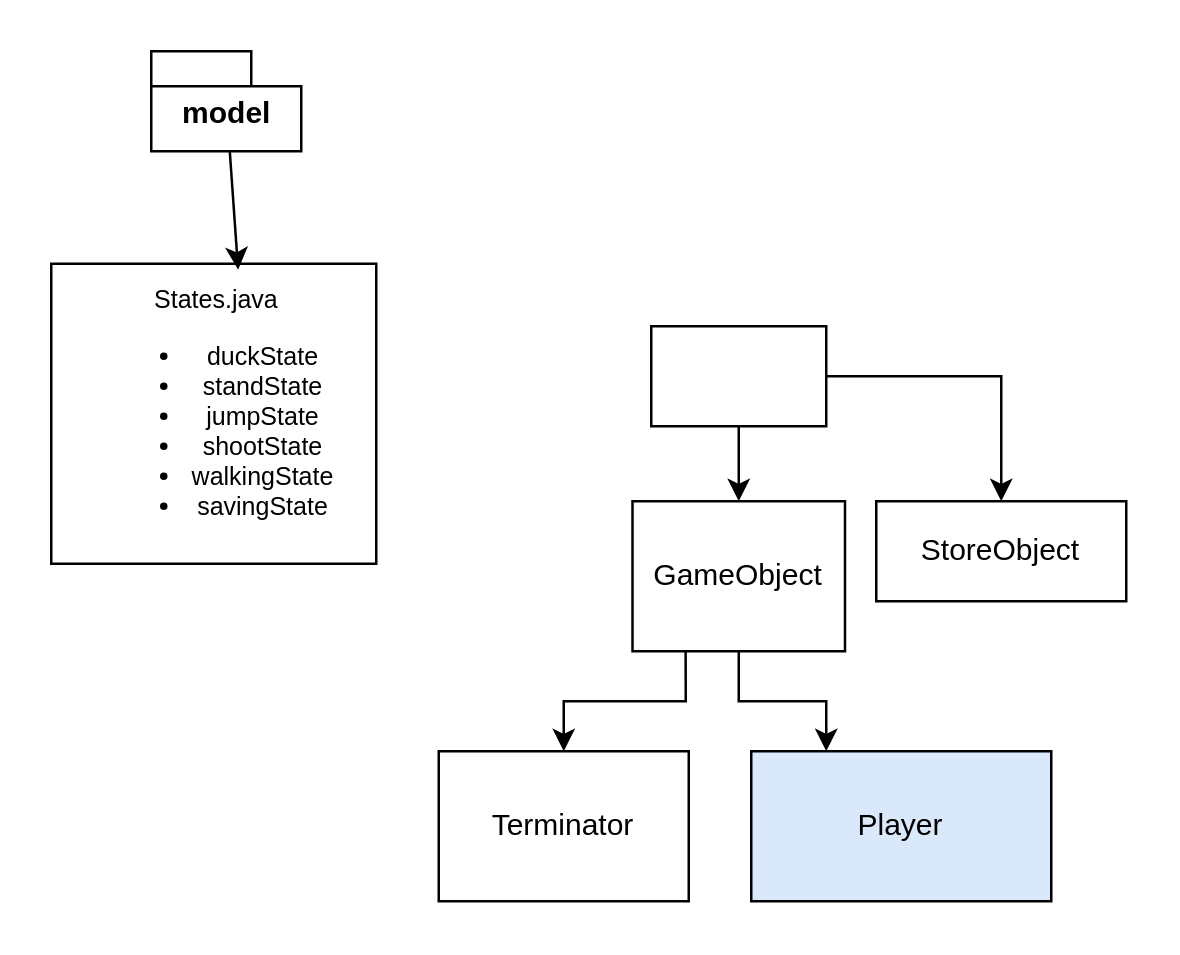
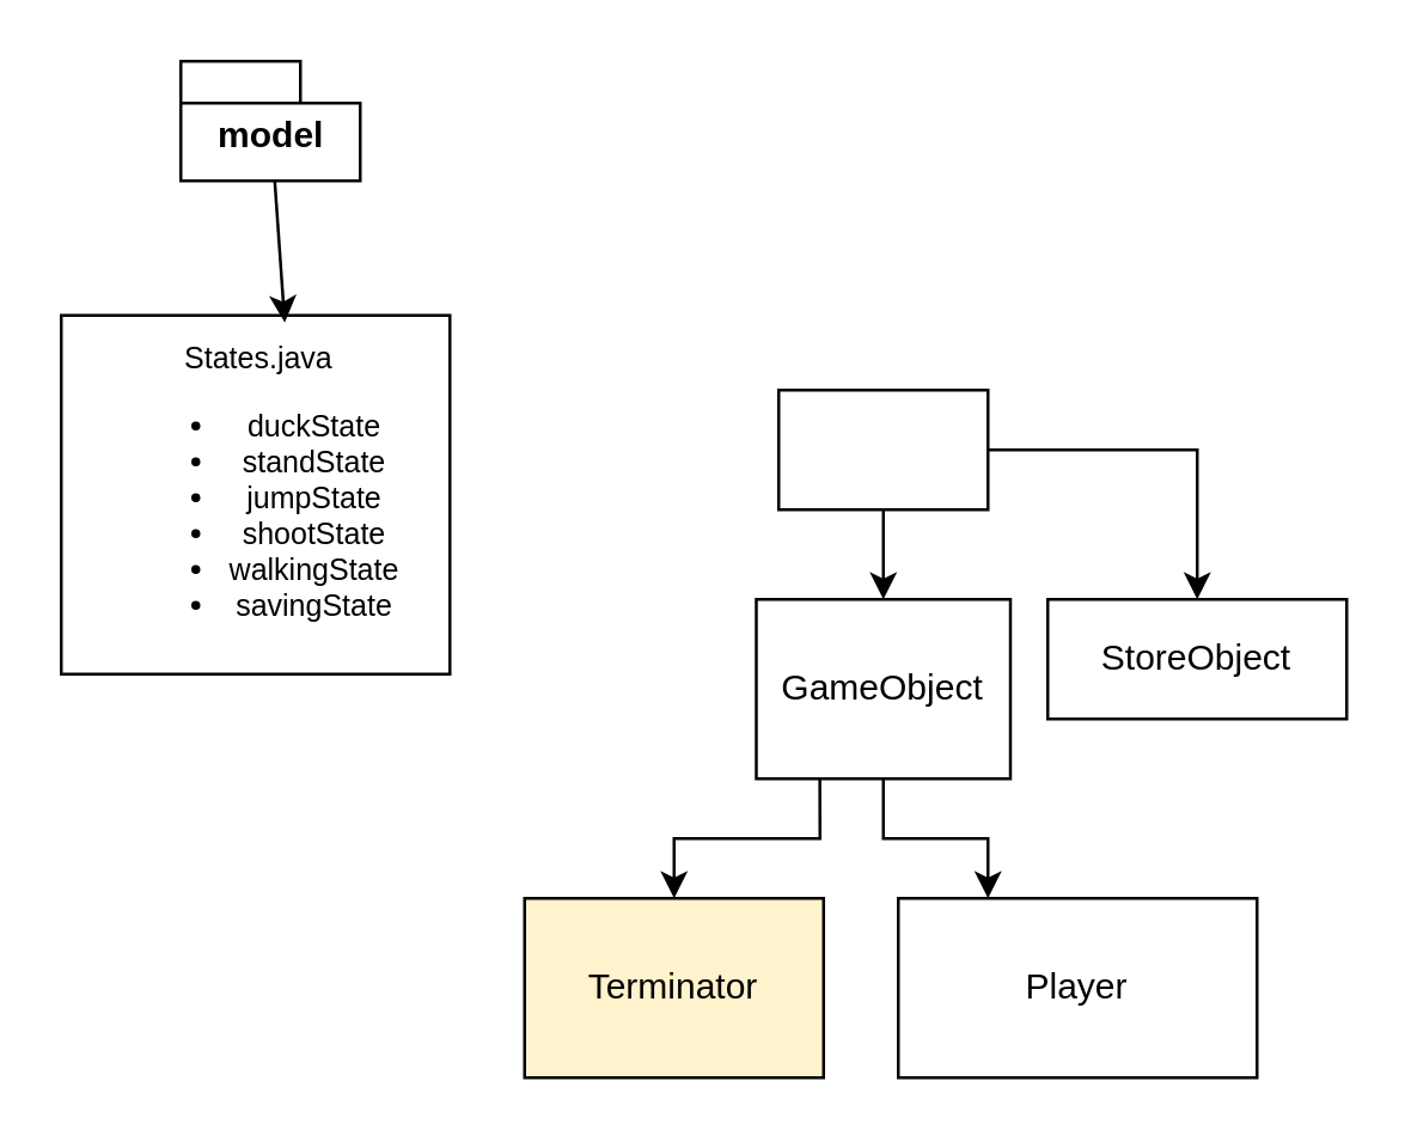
- <mxCell id="15" value="Terminator&lt;br&gt;" style="rounded=0;whiteSpace=wrap;html=1;align=center;" vertex="1" parent="1"><mxGeometry x="175" y="300" width="100" height="60" as="geometry" /></mxCell>
+ <mxCell id="15" value="Terminator&lt;br&gt;" style="rounded=0;whiteSpace=wrap;html=1;align=center;fillColor=#fff2cc;" vertex="1" parent="1"><mxGeometry x="175" y="300" width="100" height="60" as="geometry" /></mxCell>
- <mxCell id="16" value="Player&lt;br&gt;" style="rounded=0;whiteSpace=wrap;html=1;align=center;fillColor=#dae8fc;" vertex="1" parent="1"><mxGeometry x="300" y="300" width="120" height="60" as="geometry" /></mxCell>
+ <mxCell id="16" value="Player&lt;br&gt;" style="rounded=0;whiteSpace=wrap;html=1;align=center;" vertex="1" parent="1"><mxGeometry x="300" y="300" width="120" height="60" as="geometry" /></mxCell>
